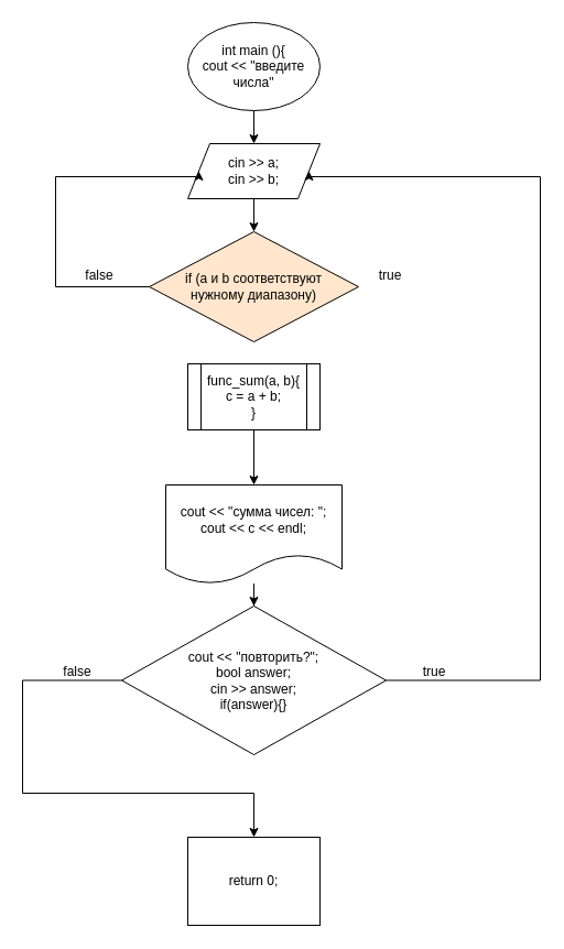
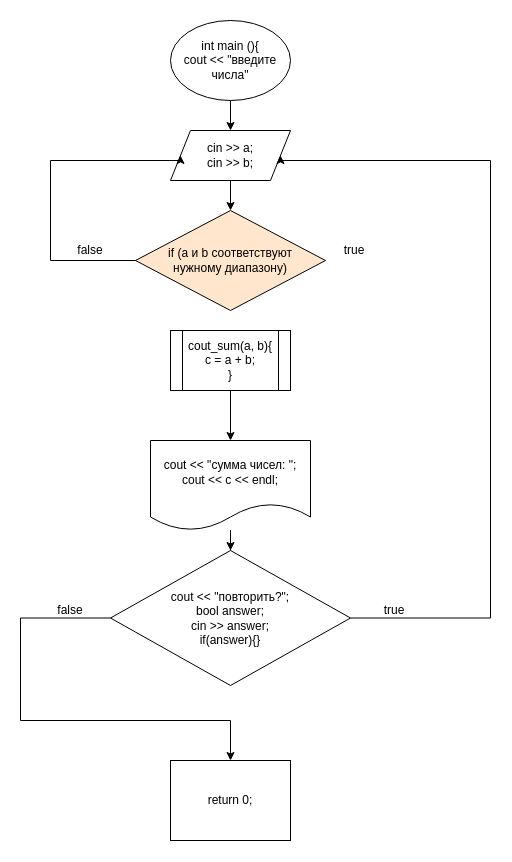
- <mxCell id="9" value="func_sum(a, b){&lt;br&gt;c = a + b;&lt;br&gt;}" style="shape=process;whiteSpace=wrap;html=1;backgroundOutline=1;" vertex="1" parent="1"><mxGeometry x="170" y="330" width="120" height="60" as="geometry" /></mxCell>
+ <mxCell id="9" value="cout_sum(a, b){&lt;br&gt;c = a + b;&lt;br&gt;}" style="shape=process;whiteSpace=wrap;html=1;backgroundOutline=1;" vertex="1" parent="1"><mxGeometry x="170" y="330" width="120" height="60" as="geometry" /></mxCell>
